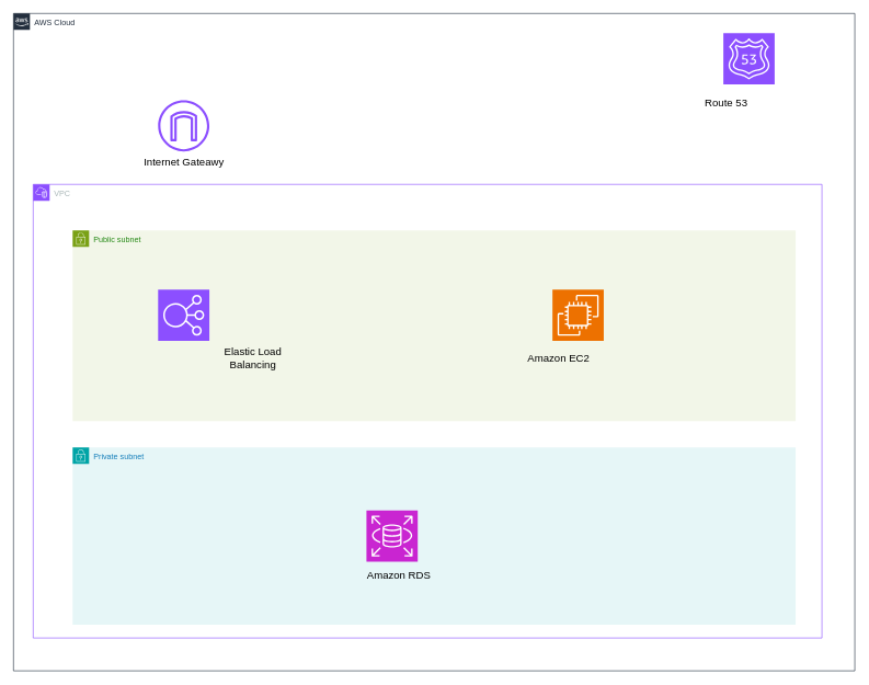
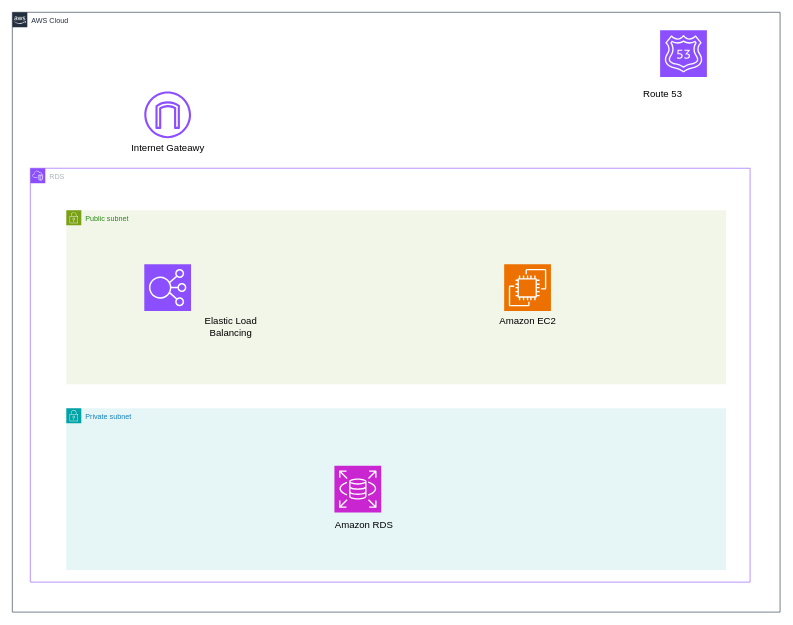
- <mxCell id="3" value="VPC" style="points=[[0,0],[0.25,0],[0.5,0],[0.75,0],[1,0],[1,0.25],[1,0.5],[1,0.75],[1,1],[0.75,1],[0.5,1],[0.25,1],[0,1],[0,0.75],[0,0.5],[0,0.25]];outlineConnect=0;gradientColor=none;html=1;whiteSpace=wrap;fontSize=12;fontStyle=0;container=1;pointerEvents=0;collapsible=0;recursiveResize=0;shape=mxgraph.aws4.group;grIcon=mxgraph.aws4.group_vpc2;strokeColor=#8C4FFF;fillColor=none;verticalAlign=top;align=left;spacingLeft=30;fontColor=#AAB7B8;dashed=0;" vertex="1" parent="2"><mxGeometry x="30" y="260" width="1200" height="690" as="geometry" /></mxCell>
+ <mxCell id="3" value="RDS" style="points=[[0,0],[0.25,0],[0.5,0],[0.75,0],[1,0],[1,0.25],[1,0.5],[1,0.75],[1,1],[0.75,1],[0.5,1],[0.25,1],[0,1],[0,0.75],[0,0.5],[0,0.25]];outlineConnect=0;gradientColor=none;html=1;whiteSpace=wrap;fontSize=12;fontStyle=0;container=1;pointerEvents=0;collapsible=0;recursiveResize=0;shape=mxgraph.aws4.group;grIcon=mxgraph.aws4.group_vpc2;strokeColor=#8C4FFF;fillColor=none;verticalAlign=top;align=left;spacingLeft=30;fontColor=#AAB7B8;dashed=0;" vertex="1" parent="2"><mxGeometry x="30" y="260" width="1200" height="690" as="geometry" /></mxCell>
- <mxCell id="7" value="Amazon EC2" style="text;html=1;align=center;verticalAlign=middle;resizable=0;points=[];autosize=1;strokeColor=none;fillColor=none;fontSize=16;" vertex="1" parent="4"><mxGeometry x="679" y="180" width="120" height="30" as="geometry" /></mxCell>
+ <mxCell id="7" value="Amazon EC2" style="text;html=1;align=center;verticalAlign=middle;resizable=0;points=[];autosize=1;strokeColor=none;fillColor=none;fontSize=16;" vertex="1" parent="4"><mxGeometry x="709" y="170" width="120" height="30" as="geometry" /></mxCell>
